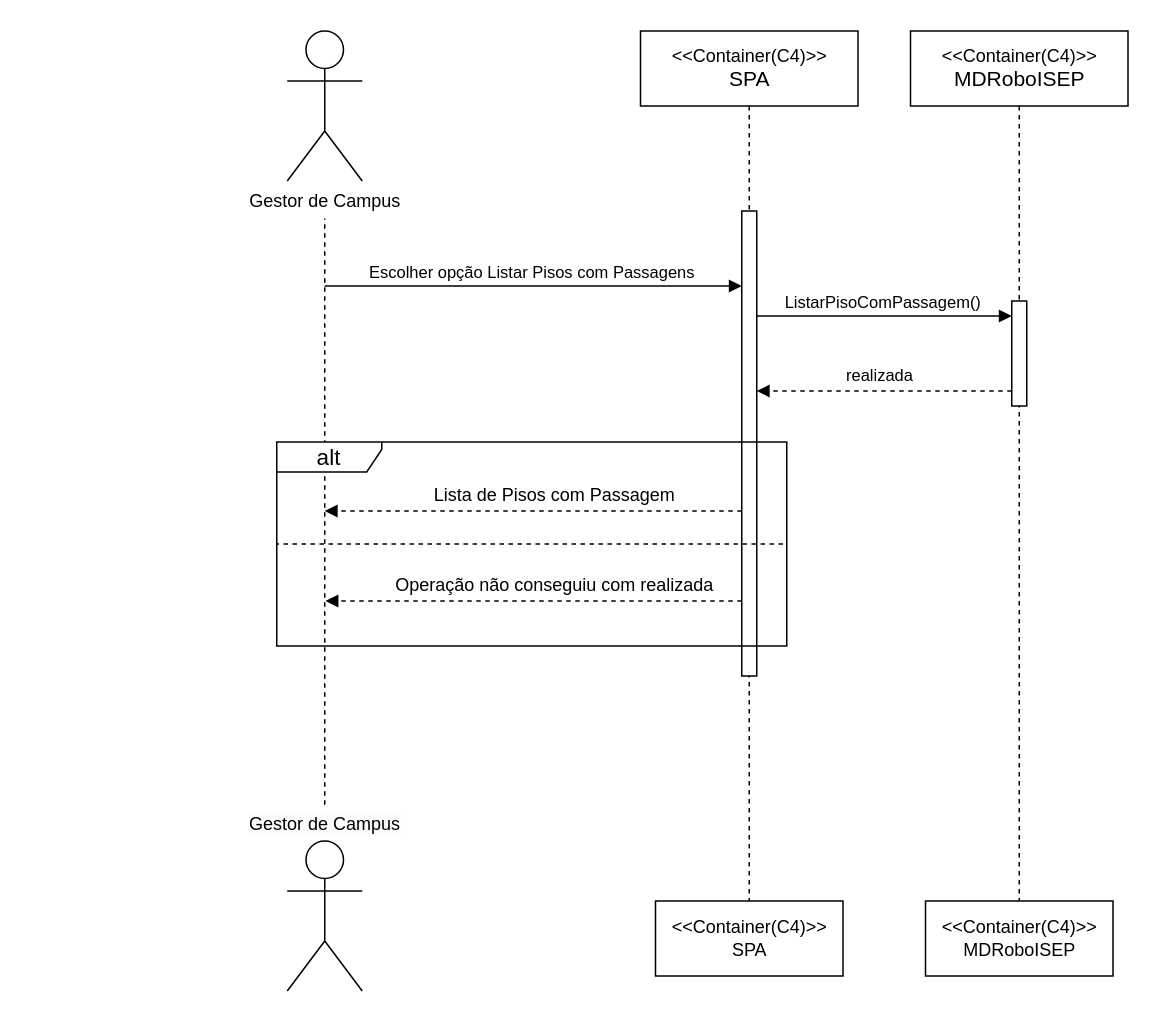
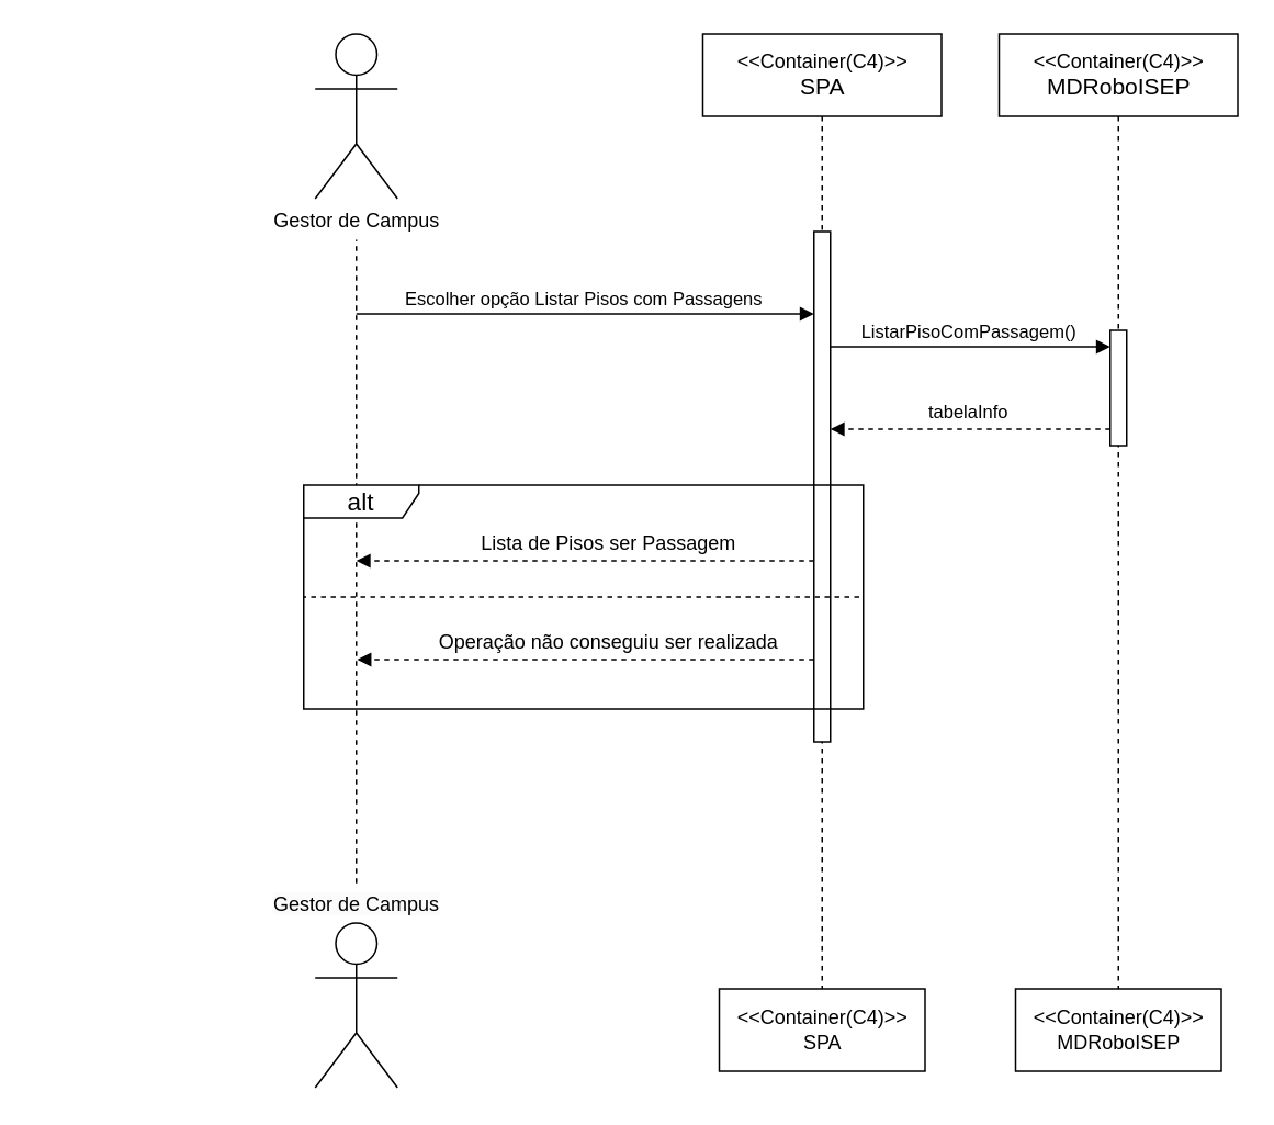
- <mxCell id="15" value="&lt;span style=&quot;color: rgb(0, 0, 0); font-family: Helvetica; font-size: 11px; font-style: normal; font-variant-ligatures: normal; font-variant-caps: normal; font-weight: 400; letter-spacing: normal; orphans: 2; text-align: center; text-indent: 0px; text-transform: none; widows: 2; word-spacing: 0px; -webkit-text-stroke-width: 0px; background-color: rgb(255, 255, 255); text-decoration-thickness: initial; text-decoration-style: initial; text-decoration-color: initial; float: none; display: inline !important;&quot;&gt;realizada&lt;/span&gt;" style="text;whiteSpace=wrap;html=1;" vertex="1" parent="1"><mxGeometry x="561.5" y="235.75" width="160" height="40" as="geometry" /></mxCell>
+ <mxCell id="15" value="&lt;span style=&quot;color: rgb(0, 0, 0); font-family: Helvetica; font-size: 11px; font-style: normal; font-variant-ligatures: normal; font-variant-caps: normal; font-weight: 400; letter-spacing: normal; orphans: 2; text-align: center; text-indent: 0px; text-transform: none; widows: 2; word-spacing: 0px; -webkit-text-stroke-width: 0px; background-color: rgb(255, 255, 255); text-decoration-thickness: initial; text-decoration-style: initial; text-decoration-color: initial; float: none; display: inline !important;&quot;&gt;tabelaInfo&lt;/span&gt;" style="text;whiteSpace=wrap;html=1;" vertex="1" parent="1"><mxGeometry x="561.5" y="235.75" width="160" height="40" as="geometry" /></mxCell>
- <mxCell id="19" value="Lista de Pisos com Passagem" style="text;html=1;align=center;verticalAlign=middle;resizable=0;points=[];autosize=1;strokeColor=none;fillColor=none;" vertex="1" parent="16"><mxGeometry x="95" y="21" width="180" height="30" as="geometry" /></mxCell>
+ <mxCell id="19" value="Lista de Pisos ser Passagem" style="text;html=1;align=center;verticalAlign=middle;resizable=0;points=[];autosize=1;strokeColor=none;fillColor=none;" vertex="1" parent="16"><mxGeometry x="95" y="21" width="180" height="30" as="geometry" /></mxCell>
- <mxCell id="18" value="Operação não conseguiu com realizada" style="text;html=1;align=center;verticalAlign=middle;resizable=0;points=[];autosize=1;strokeColor=none;fillColor=none;" vertex="1" parent="16"><mxGeometry x="70" y="81" width="230" height="30" as="geometry" /></mxCell>
+ <mxCell id="18" value="Operação não conseguiu ser realizada" style="text;html=1;align=center;verticalAlign=middle;resizable=0;points=[];autosize=1;strokeColor=none;fillColor=none;" vertex="1" parent="16"><mxGeometry x="70" y="81" width="230" height="30" as="geometry" /></mxCell>
